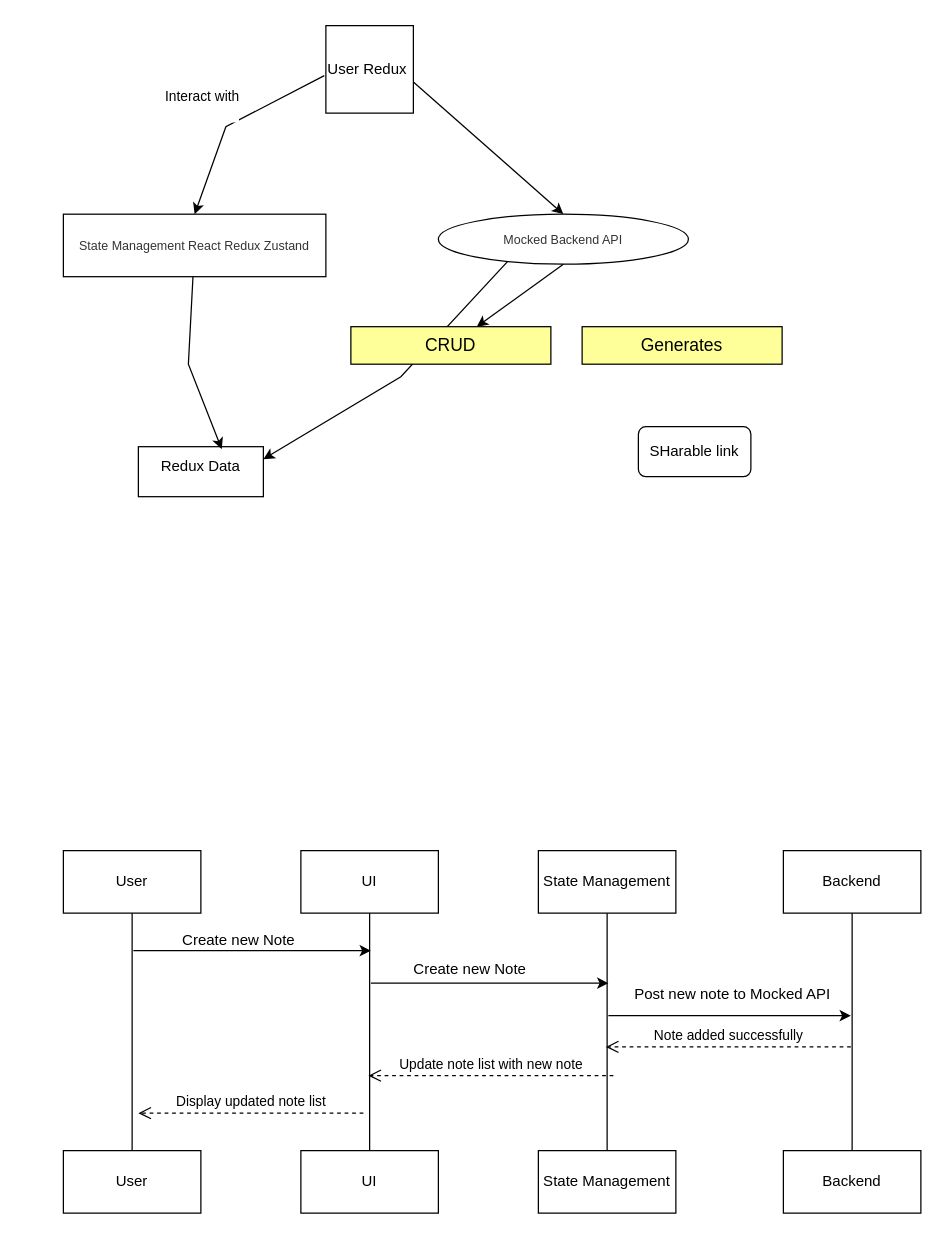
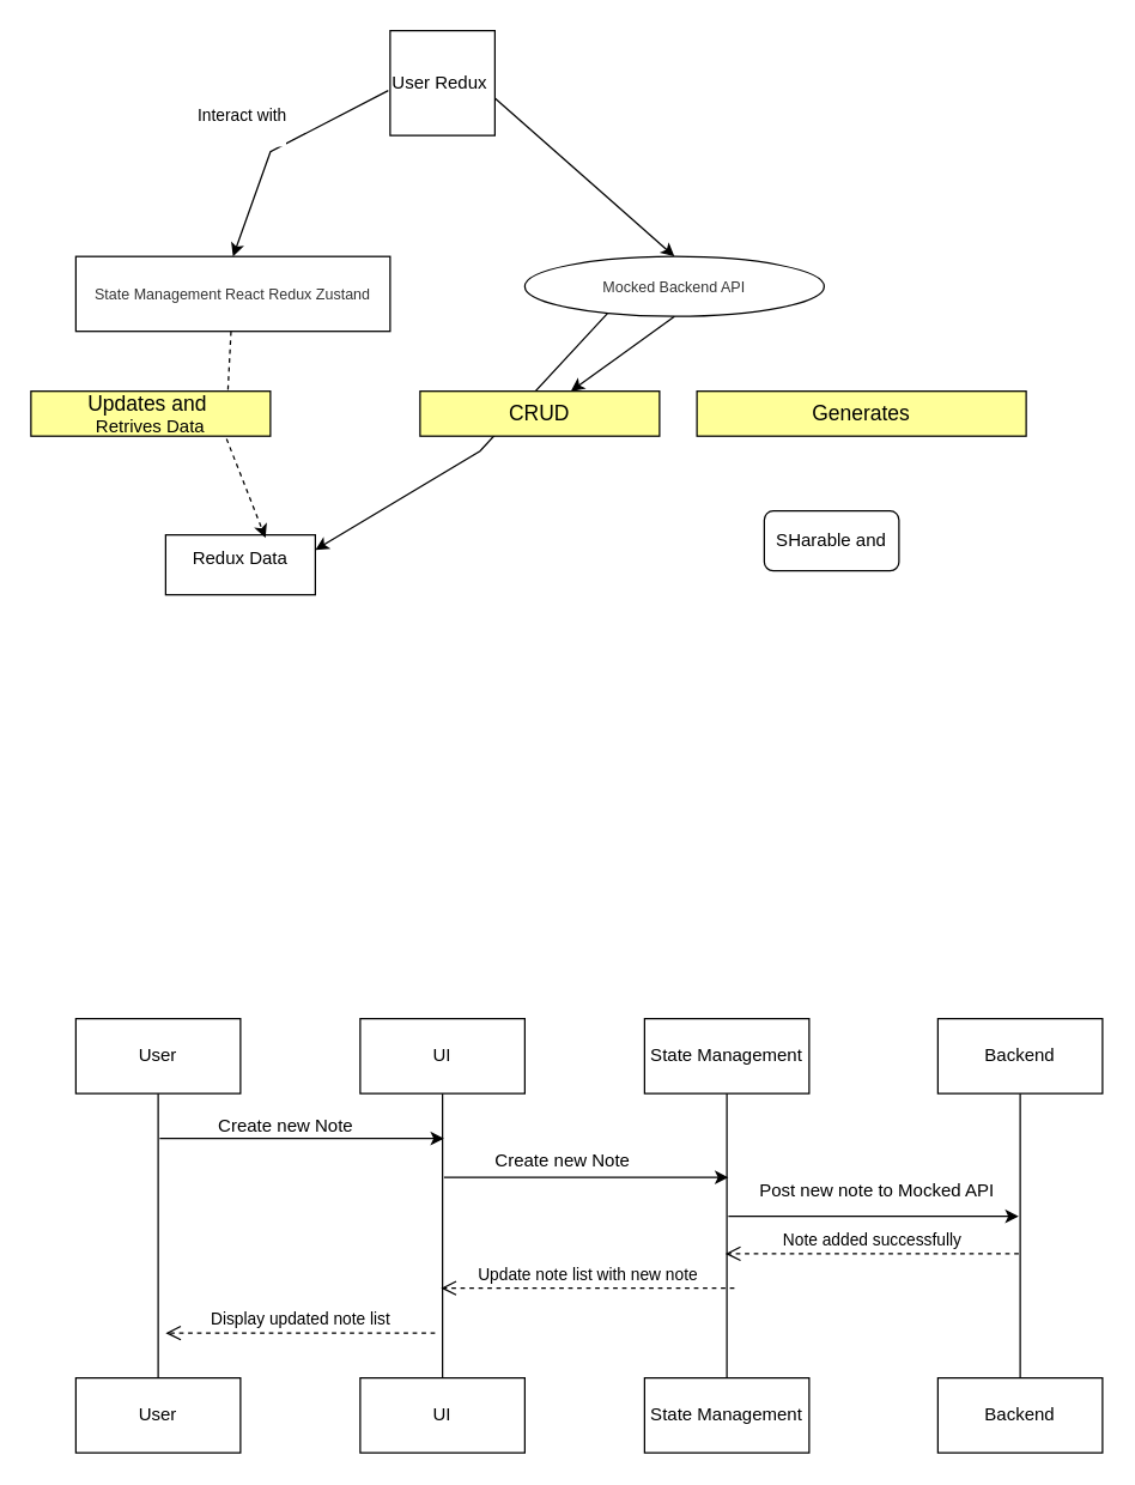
+ <mxCell id="35" value="&lt;font style=&quot;text-wrap: nowrap; font-size: 14px;&quot;&gt;Updates and&amp;nbsp;&lt;/font&gt;&lt;div style=&quot;text-wrap: nowrap;&quot;&gt;&lt;font style=&quot;font-size: 12px;&quot;&gt;Retrives Data&lt;/font&gt;&lt;/div&gt;" style="rounded=0;whiteSpace=wrap;html=1;fillColor=#FFFF99;" vertex="1" parent="1"><mxGeometry x="20" y="260.85" width="160" height="30" as="geometry" /></mxCell>
- <mxCell id="37" value="&lt;span style=&quot;font-size: 14px; text-wrap: nowrap;&quot;&gt;Generates&lt;/span&gt;" style="rounded=0;whiteSpace=wrap;html=1;fillColor=#FFFF99;" vertex="1" parent="1"><mxGeometry x="465" y="260.85" width="160" height="30" as="geometry" /></mxCell>
+ <mxCell id="37" value="&lt;span style=&quot;font-size: 14px; text-wrap: nowrap;&quot;&gt;Generates&lt;/span&gt;" style="rounded=0;whiteSpace=wrap;html=1;fillColor=#FFFF99;" vertex="1" parent="1"><mxGeometry x="465" y="260.85" width="220" height="30" as="geometry" /></mxCell>
- <mxCell id="10" value="" style="endArrow=classic;html=1;rounded=0;entryX=0.667;entryY=0.05;entryDx=0;entryDy=0;entryPerimeter=0;" edge="1" parent="1" source="5" target="8"><mxGeometry width="50" height="50" relative="1" as="geometry"><mxPoint x="100" y="280.85" as="sourcePoint" /><mxPoint x="150" y="230.85" as="targetPoint" /><Array as="points"><mxPoint x="150" y="290.85" /></Array></mxGeometry></mxCell>
+ <mxCell id="10" value="" style="endArrow=classic;html=1;rounded=0;entryX=0.667;entryY=0.05;entryDx=0;entryDy=0;entryPerimeter=0;dashed=1;" edge="1" parent="1" source="5" target="8"><mxGeometry width="50" height="50" relative="1" as="geometry"><mxPoint x="100" y="280.85" as="sourcePoint" /><mxPoint x="150" y="230.85" as="targetPoint" /><Array as="points"><mxPoint x="150" y="290.85" /></Array></mxGeometry></mxCell>
- <mxCell id="12" value="SHarable link" style="rounded=1;whiteSpace=wrap;html=1;" vertex="1" parent="1"><mxGeometry x="510" y="340.85" width="90" height="40" as="geometry" /></mxCell>
+ <mxCell id="12" value="SHarable and" style="rounded=1;whiteSpace=wrap;html=1;" vertex="1" parent="1"><mxGeometry x="510" y="340.85" width="90" height="40" as="geometry" /></mxCell>
